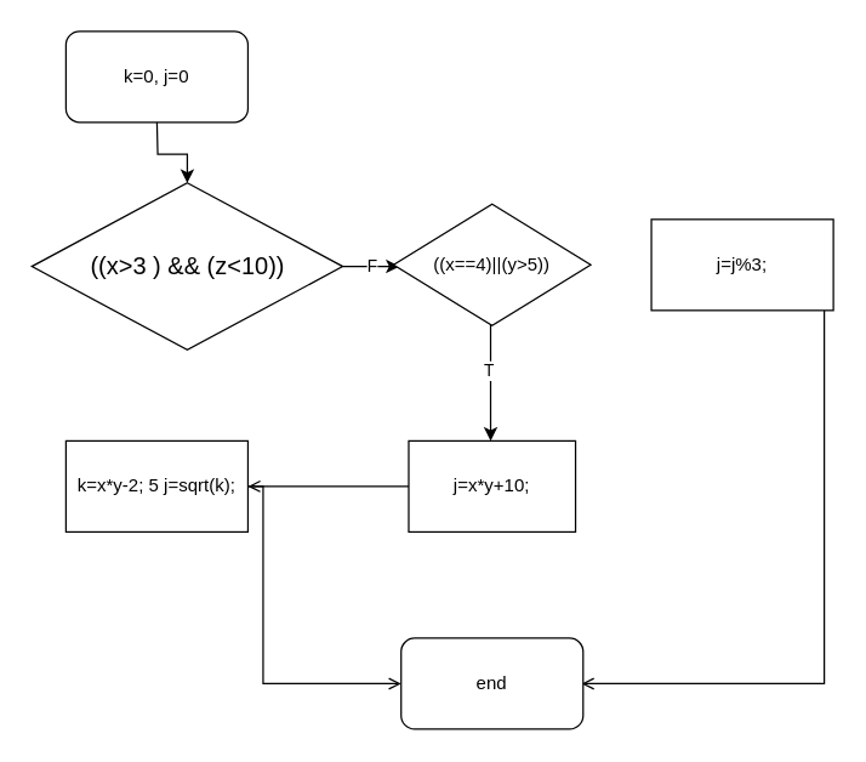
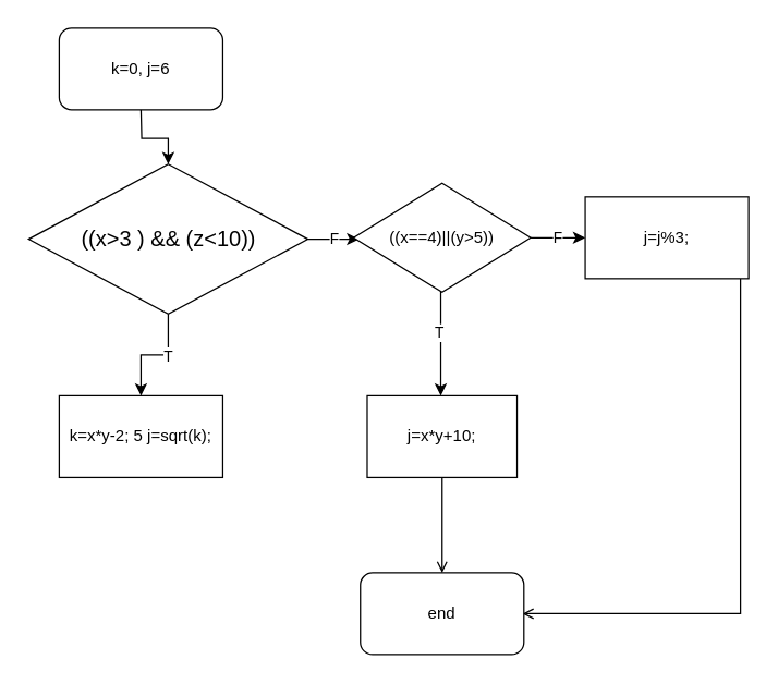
- <mxCell id="11" value="k=0, j=0" style="rounded=1;whiteSpace=wrap;html=1;" parent="1" vertex="1"><mxGeometry x="43" y="20" width="120" height="60" as="geometry" /></mxCell>
+ <mxCell id="11" value="k=0, j=6" style="rounded=1;whiteSpace=wrap;html=1;" parent="1" vertex="1"><mxGeometry x="43" y="20" width="120" height="60" as="geometry" /></mxCell>
+ <mxCell id="12" value="F" style="edgeStyle=orthogonalEdgeStyle;rounded=0;orthogonalLoop=1;jettySize=auto;html=1;" parent="1" source="13" target="15" edge="1"><mxGeometry relative="1" as="geometry" /></mxCell>
+ <mxCell id="3" value="" style="edgeStyle=orthogonalEdgeStyle;rounded=0;orthogonalLoop=1;jettySize=auto;html=1;" parent="1" source="6" target="8" edge="1"><mxGeometry relative="1" as="geometry" /></mxCell>
+ <mxCell id="4" value="T" style="edgeLabel;html=1;align=center;verticalAlign=middle;resizable=0;points=[];" parent="3" vertex="1" connectable="0"><mxGeometry x="-0.217" y="-1" relative="1" as="geometry"><mxPoint y="1" as="offset" /></mxGeometry></mxCell>
- <mxCell id="16" value="" style="edgeStyle=orthogonalEdgeStyle;rounded=0;orthogonalLoop=1;jettySize=auto;html=1;endArrow=open;endFill=0;" parent="1" source="17" target="8" edge="1"><mxGeometry relative="1" as="geometry" /></mxCell>
+ <mxCell id="16" value="" style="edgeStyle=orthogonalEdgeStyle;rounded=0;orthogonalLoop=1;jettySize=auto;html=1;endArrow=open;endFill=0;" parent="1" source="17" target="18" edge="1"><mxGeometry relative="1" as="geometry" /></mxCell>
- <mxCell id="7" style="edgeStyle=orthogonalEdgeStyle;rounded=0;orthogonalLoop=1;jettySize=auto;html=1;endArrow=open;endFill=0;" parent="1" source="8" target="18" edge="1"><mxGeometry relative="1" as="geometry"><mxPoint x="253" y="430" as="targetPoint" /><Array as="points"><mxPoint x="173" y="320" /><mxPoint x="173" y="450" /></Array></mxGeometry></mxCell>
